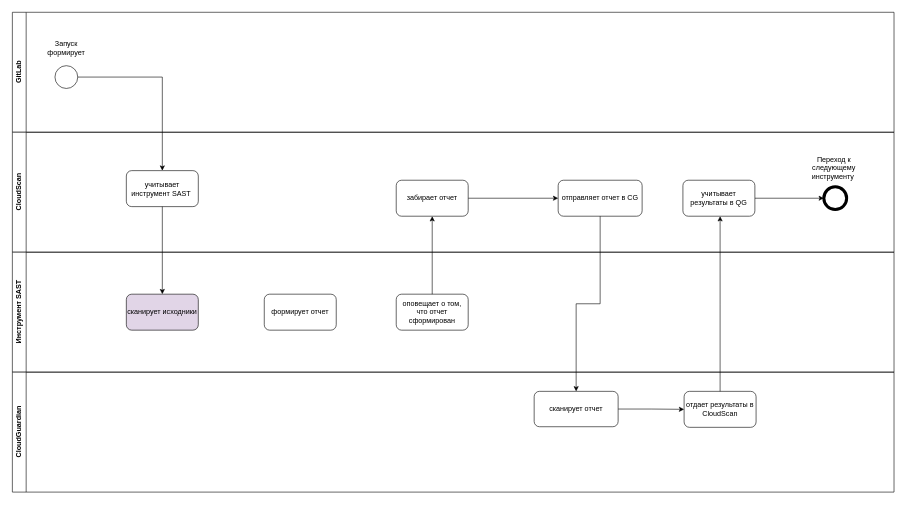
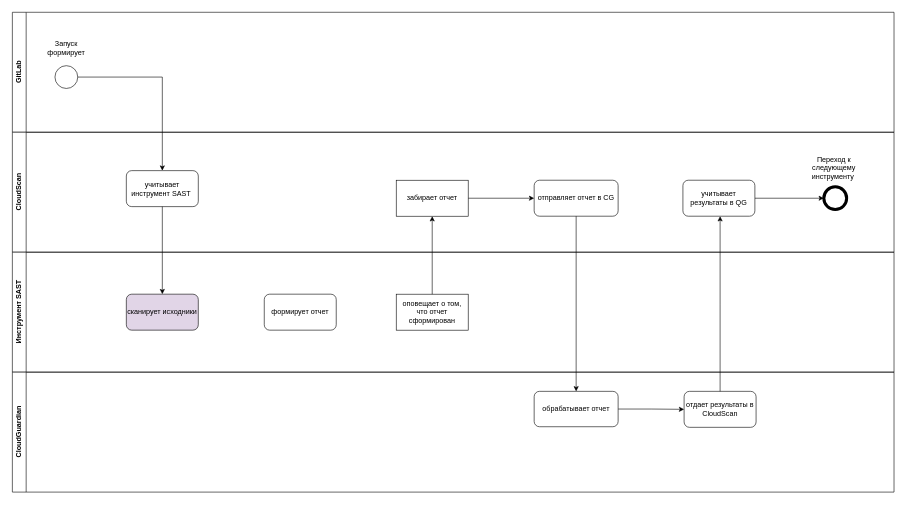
- <mxCell id="6" value="забирает отчет" style="rounded=1;whiteSpace=wrap;html=1;" vertex="1" parent="3"><mxGeometry x="640" y="80" width="120" height="60" as="geometry" /></mxCell>
+ <mxCell id="6" value="забирает отчет" style="whiteSpace=wrap;html=1;rounded=0;" vertex="1" parent="3"><mxGeometry x="640" y="80" width="120" height="60" as="geometry" /></mxCell>
- <mxCell id="7" value="отправляет отчет в CG" style="rounded=1;whiteSpace=wrap;html=1;" vertex="1" parent="3"><mxGeometry x="910" y="80" width="140" height="60" as="geometry" /></mxCell>
+ <mxCell id="7" value="отправляет отчет в CG" style="rounded=1;whiteSpace=wrap;html=1;" vertex="1" parent="3"><mxGeometry x="870" y="80" width="140" height="60" as="geometry" /></mxCell>
- <mxCell id="15" value="оповещает о том, что отчет сформирован" style="rounded=1;whiteSpace=wrap;html=1;" vertex="1" parent="12"><mxGeometry x="640" y="70" width="120" height="60" as="geometry" /></mxCell>
+ <mxCell id="15" value="оповещает о том, что отчет сформирован" style="whiteSpace=wrap;html=1;rounded=0;" vertex="1" parent="12"><mxGeometry x="640" y="70" width="120" height="60" as="geometry" /></mxCell>
- <mxCell id="17" value="сканирует отчет" style="rounded=1;whiteSpace=wrap;html=1;" vertex="1" parent="12"><mxGeometry x="870" y="232" width="140" height="59" as="geometry" /></mxCell>
+ <mxCell id="17" value="обрабатывает отчет" style="rounded=1;whiteSpace=wrap;html=1;" vertex="1" parent="12"><mxGeometry x="870" y="232" width="140" height="59" as="geometry" /></mxCell>
